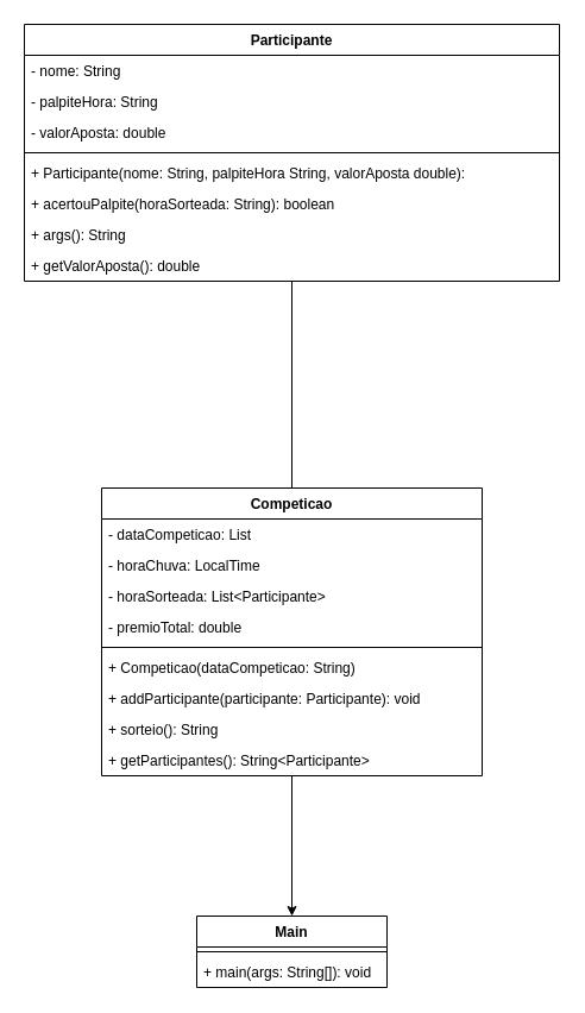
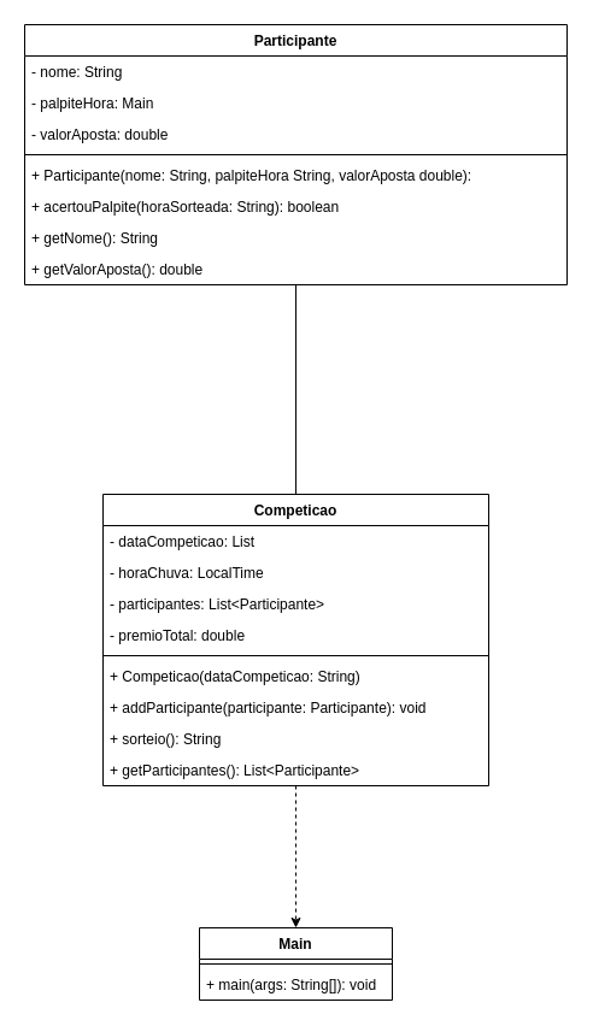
- <mxCell id="5" value="- palpiteHora: String" style="text;strokeColor=none;fillColor=none;align=left;verticalAlign=top;spacingLeft=4;spacingRight=4;overflow=hidden;rotatable=0;points=[[0,0.5],[1,0.5]];portConstraint=eastwest;whiteSpace=wrap;html=1;" vertex="1" parent="3"><mxGeometry y="52" width="450" height="26" as="geometry" /></mxCell>
+ <mxCell id="5" value="- palpiteHora: Main" style="text;strokeColor=none;fillColor=none;align=left;verticalAlign=top;spacingLeft=4;spacingRight=4;overflow=hidden;rotatable=0;points=[[0,0.5],[1,0.5]];portConstraint=eastwest;whiteSpace=wrap;html=1;" vertex="1" parent="3"><mxGeometry y="52" width="450" height="26" as="geometry" /></mxCell>
- <mxCell id="10" value="+ args(): String&lt;div&gt;&lt;br&gt;&lt;/div&gt;" style="text;strokeColor=none;fillColor=none;align=left;verticalAlign=top;spacingLeft=4;spacingRight=4;overflow=hidden;rotatable=0;points=[[0,0.5],[1,0.5]];portConstraint=eastwest;whiteSpace=wrap;html=1;" vertex="1" parent="3"><mxGeometry y="164" width="450" height="26" as="geometry" /></mxCell>
+ <mxCell id="10" value="+ getNome(): String&lt;div&gt;&lt;br&gt;&lt;/div&gt;" style="text;strokeColor=none;fillColor=none;align=left;verticalAlign=top;spacingLeft=4;spacingRight=4;overflow=hidden;rotatable=0;points=[[0,0.5],[1,0.5]];portConstraint=eastwest;whiteSpace=wrap;html=1;" vertex="1" parent="3"><mxGeometry y="164" width="450" height="26" as="geometry" /></mxCell>
- <mxCell id="16" value="- horaSorteada: List&amp;lt;Participante&amp;gt;" style="text;strokeColor=none;fillColor=none;align=left;verticalAlign=top;spacingLeft=4;spacingRight=4;overflow=hidden;rotatable=0;points=[[0,0.5],[1,0.5]];portConstraint=eastwest;whiteSpace=wrap;html=1;" vertex="1" parent="13"><mxGeometry y="78" width="320" height="26" as="geometry" /></mxCell>
+ <mxCell id="16" value="- participantes: List&amp;lt;Participante&amp;gt;" style="text;strokeColor=none;fillColor=none;align=left;verticalAlign=top;spacingLeft=4;spacingRight=4;overflow=hidden;rotatable=0;points=[[0,0.5],[1,0.5]];portConstraint=eastwest;whiteSpace=wrap;html=1;" vertex="1" parent="13"><mxGeometry y="78" width="320" height="26" as="geometry" /></mxCell>
- <mxCell id="22" value="+ getParticipantes(): String&amp;lt;Participante&amp;gt;" style="text;strokeColor=none;fillColor=none;align=left;verticalAlign=top;spacingLeft=4;spacingRight=4;overflow=hidden;rotatable=0;points=[[0,0.5],[1,0.5]];portConstraint=eastwest;whiteSpace=wrap;html=1;" vertex="1" parent="13"><mxGeometry y="216" width="320" height="26" as="geometry" /></mxCell>
+ <mxCell id="22" value="+ getParticipantes(): List&amp;lt;Participante&amp;gt;" style="text;strokeColor=none;fillColor=none;align=left;verticalAlign=top;spacingLeft=4;spacingRight=4;overflow=hidden;rotatable=0;points=[[0,0.5],[1,0.5]];portConstraint=eastwest;whiteSpace=wrap;html=1;" vertex="1" parent="13"><mxGeometry y="216" width="320" height="26" as="geometry" /></mxCell>
- <mxCell id="12" style="edgeStyle=orthogonalEdgeStyle;rounded=0;orthogonalLoop=1;jettySize=auto;html=1;entryX=0.5;entryY=0;entryDx=0;entryDy=0;" edge="1" parent="1" source="13" target="23"><mxGeometry relative="1" as="geometry" /></mxCell>
+ <mxCell id="12" style="edgeStyle=orthogonalEdgeStyle;rounded=0;orthogonalLoop=1;jettySize=auto;html=1;entryX=0.5;entryY=0;entryDx=0;entryDy=0;dashed=1;" edge="1" parent="1" source="13" target="23"><mxGeometry relative="1" as="geometry" /></mxCell>
